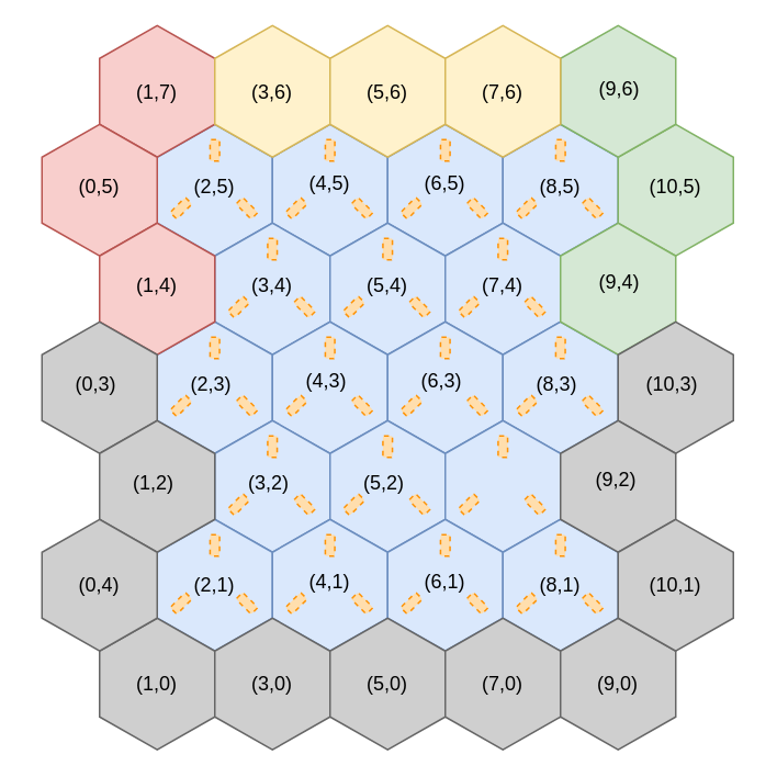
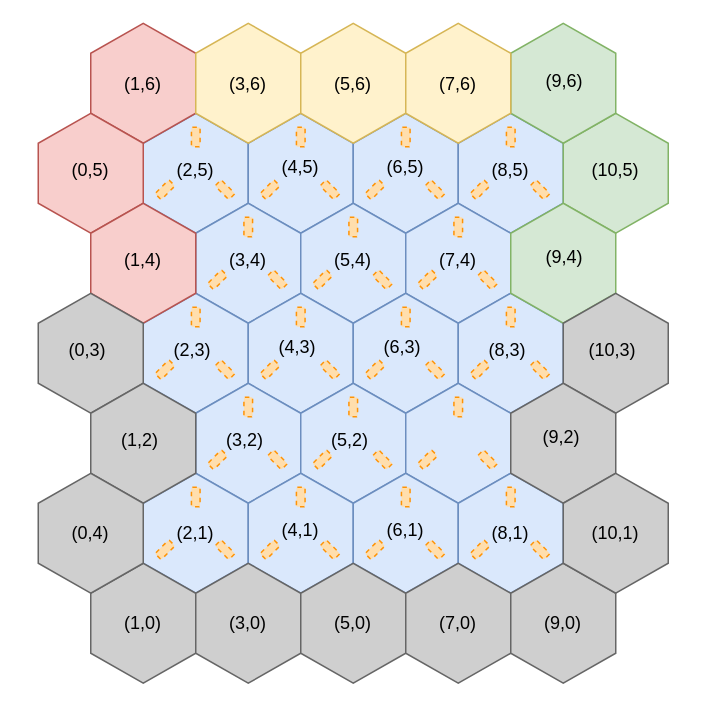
- <mxCell id="125" value="(1,7)" style="text;html=1;strokeColor=none;fillColor=none;align=center;verticalAlign=middle;whiteSpace=wrap;rounded=0;" parent="1" vertex="1"><mxGeometry x="74.5" y="46.06" width="40" height="20" as="geometry" /></mxCell>
+ <mxCell id="125" value="(1,6)" style="text;html=1;strokeColor=none;fillColor=none;align=center;verticalAlign=middle;whiteSpace=wrap;rounded=0;" parent="1" vertex="1"><mxGeometry x="74.5" y="46.06" width="40" height="20" as="geometry" /></mxCell>
